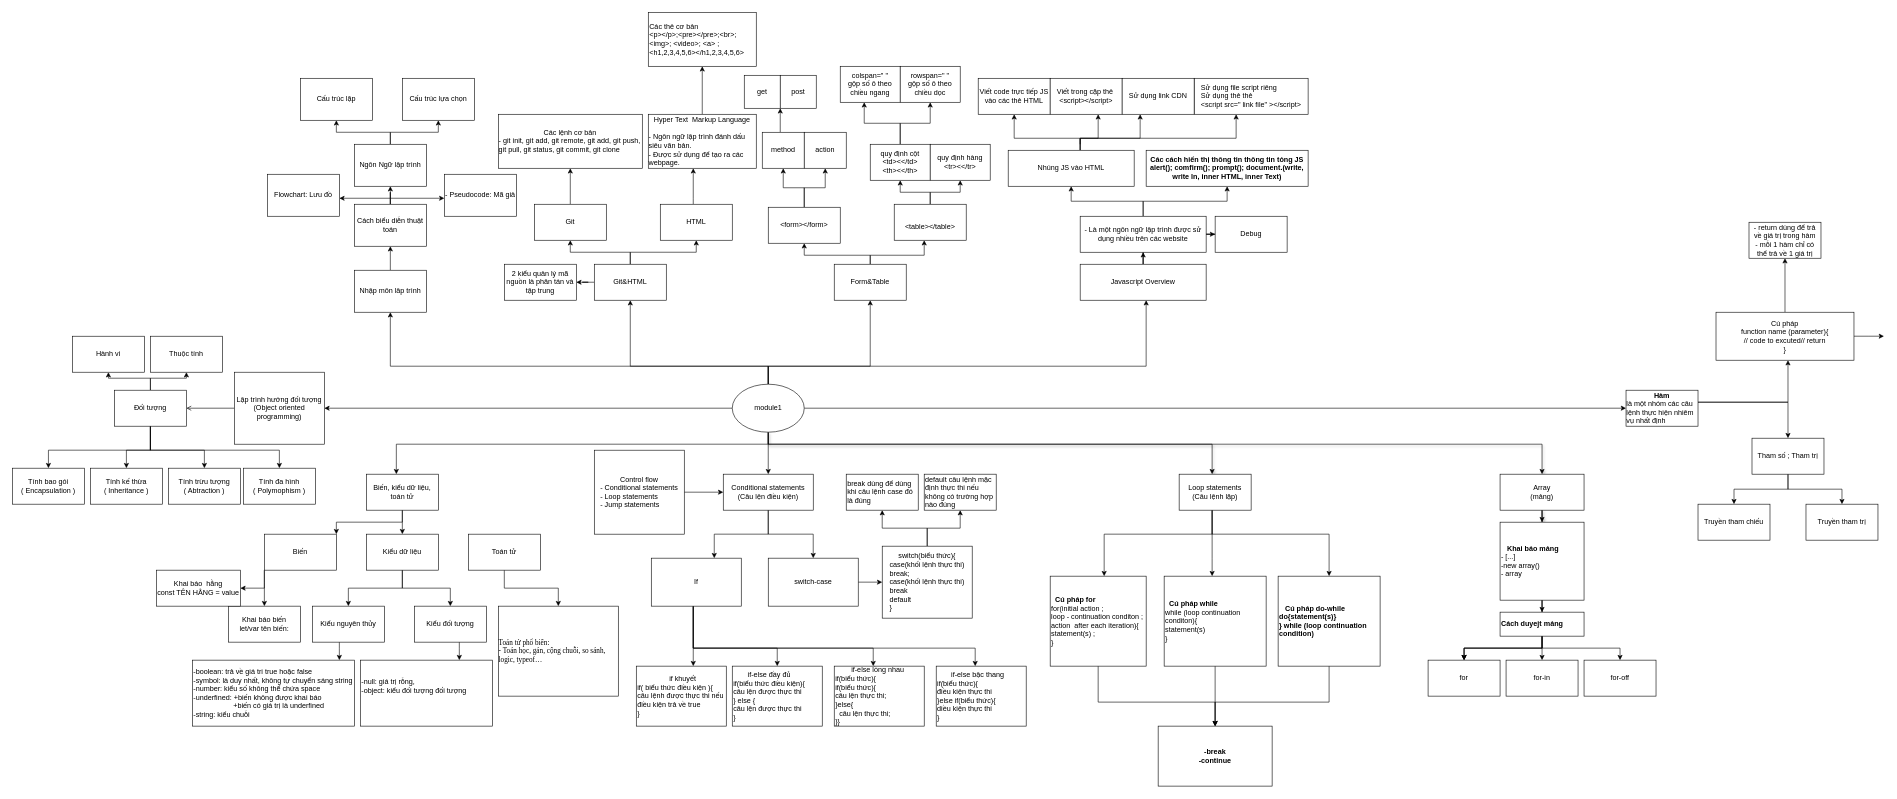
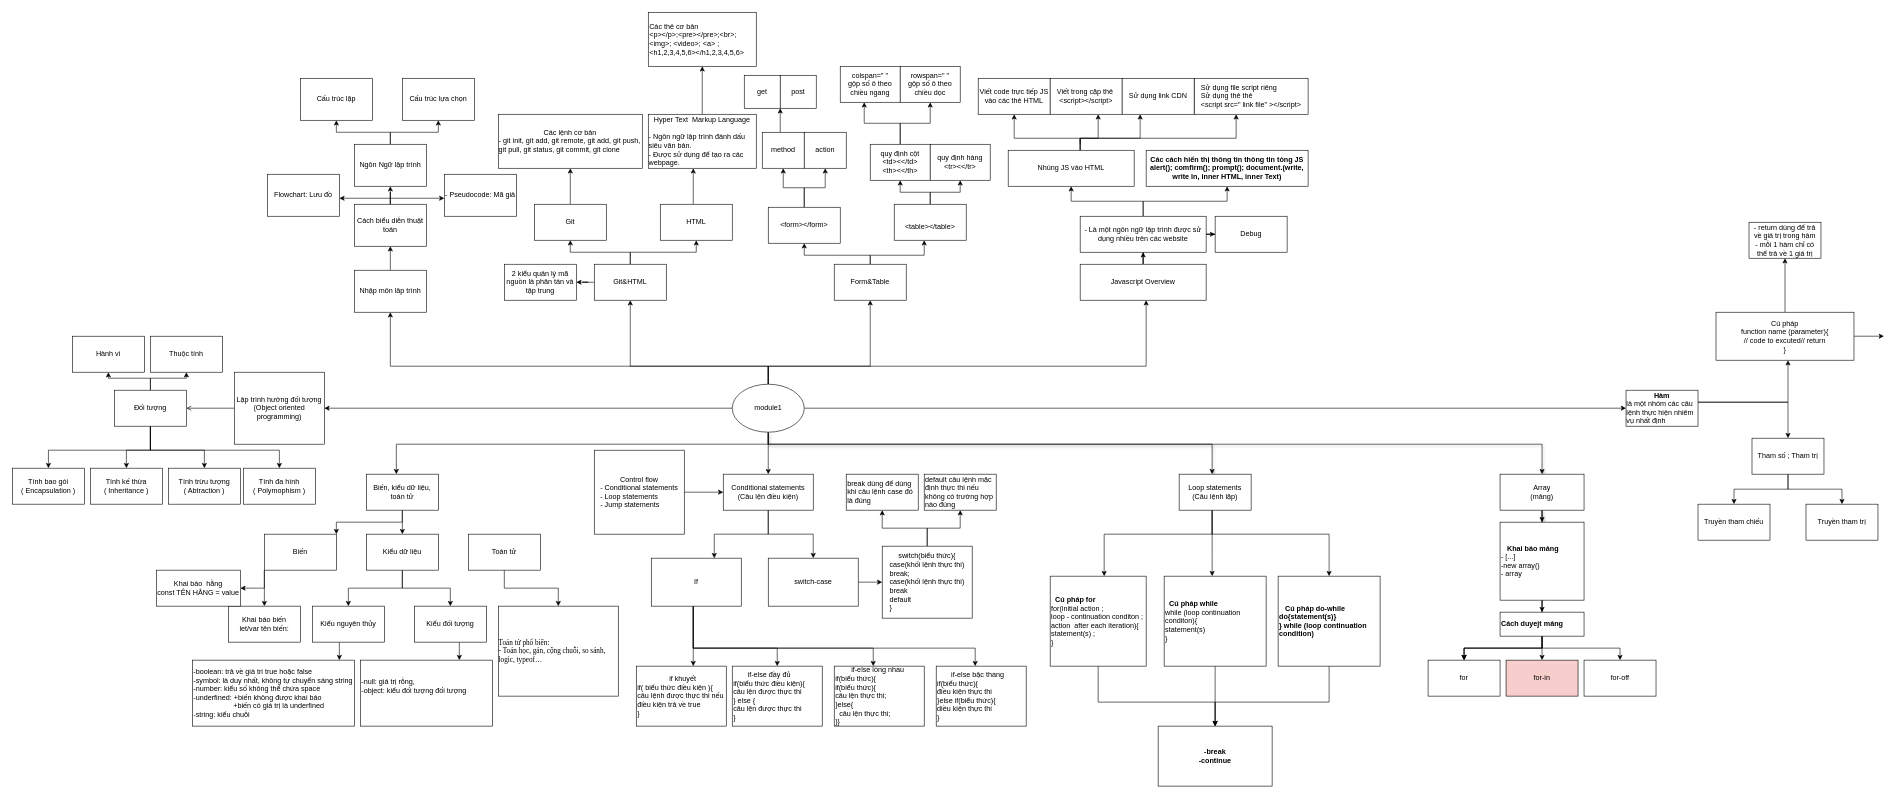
- <mxCell id="139" value="for-in" style="whiteSpace=wrap;html=1;align=center;" parent="1" vertex="1"><mxGeometry x="2510" y="1100" width="120" height="60" as="geometry" /></mxCell>
+ <mxCell id="139" value="for-in" style="whiteSpace=wrap;html=1;align=center;fillColor=#f8cecc;" parent="1" vertex="1"><mxGeometry x="2510" y="1100" width="120" height="60" as="geometry" /></mxCell>
